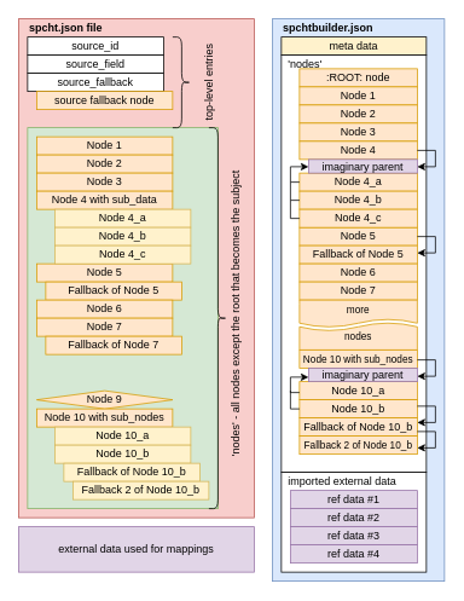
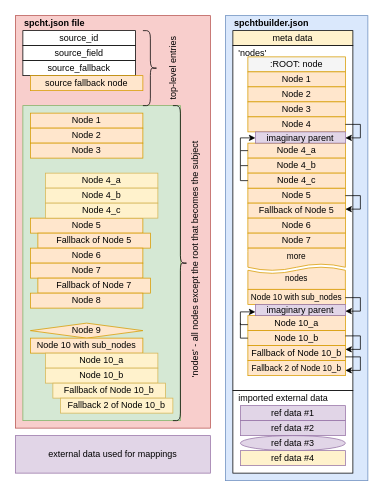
- <mxCell id="37" value=":ROOT: node" style="rounded=0;whiteSpace=wrap;html=1;fillColor=#ffe6cc;strokeColor=#d79b00;" vertex="1" parent="1"><mxGeometry x="330" y="75" width="130" height="20" as="geometry" /></mxCell>
+ <mxCell id="37" value=":ROOT: node" style="rounded=0;whiteSpace=wrap;html=1;fillColor=#f5f5f5;strokeColor=#d79b00;" vertex="1" parent="1"><mxGeometry x="330" y="75" width="130" height="20" as="geometry" /></mxCell>
- <mxCell id="11" value="Node 4 with sub_data" style="rounded=0;whiteSpace=wrap;html=1;fillColor=#ffe6cc;strokeColor=#d79b00;" vertex="1" parent="1"><mxGeometry x="40" y="210" width="150" height="20" as="geometry" /></mxCell>
+ <mxCell id="20" value="Node 8" style="rounded=0;whiteSpace=wrap;html=1;fillColor=#ffe6cc;strokeColor=#d79b00;" vertex="1" parent="1"><mxGeometry x="40" y="390" width="150" height="20" as="geometry" /></mxCell>
- <mxCell id="73" value="ref data #3" style="rounded=0;whiteSpace=wrap;html=1;fillColor=#e1d5e7;strokeColor=#9673a6;" vertex="1" parent="1"><mxGeometry x="320" y="580" width="140" height="20" as="geometry" /></mxCell>
+ <mxCell id="73" value="ref data #3" style="ellipse;whiteSpace=wrap;html=1;fillColor=#e1d5e7;strokeColor=#9673a6;" vertex="1" parent="1"><mxGeometry x="320" y="580" width="140" height="20" as="geometry" /></mxCell>
- <mxCell id="74" value="ref data #4" style="rounded=0;whiteSpace=wrap;html=1;fillColor=#e1d5e7;strokeColor=#9673a6;" vertex="1" parent="1"><mxGeometry x="320" y="600" width="140" height="20" as="geometry" /></mxCell>
+ <mxCell id="74" value="ref data #4" style="rounded=0;whiteSpace=wrap;html=1;fillColor=#fff2cc;strokeColor=#9673a6;" vertex="1" parent="1"><mxGeometry x="320" y="600" width="140" height="20" as="geometry" /></mxCell>
